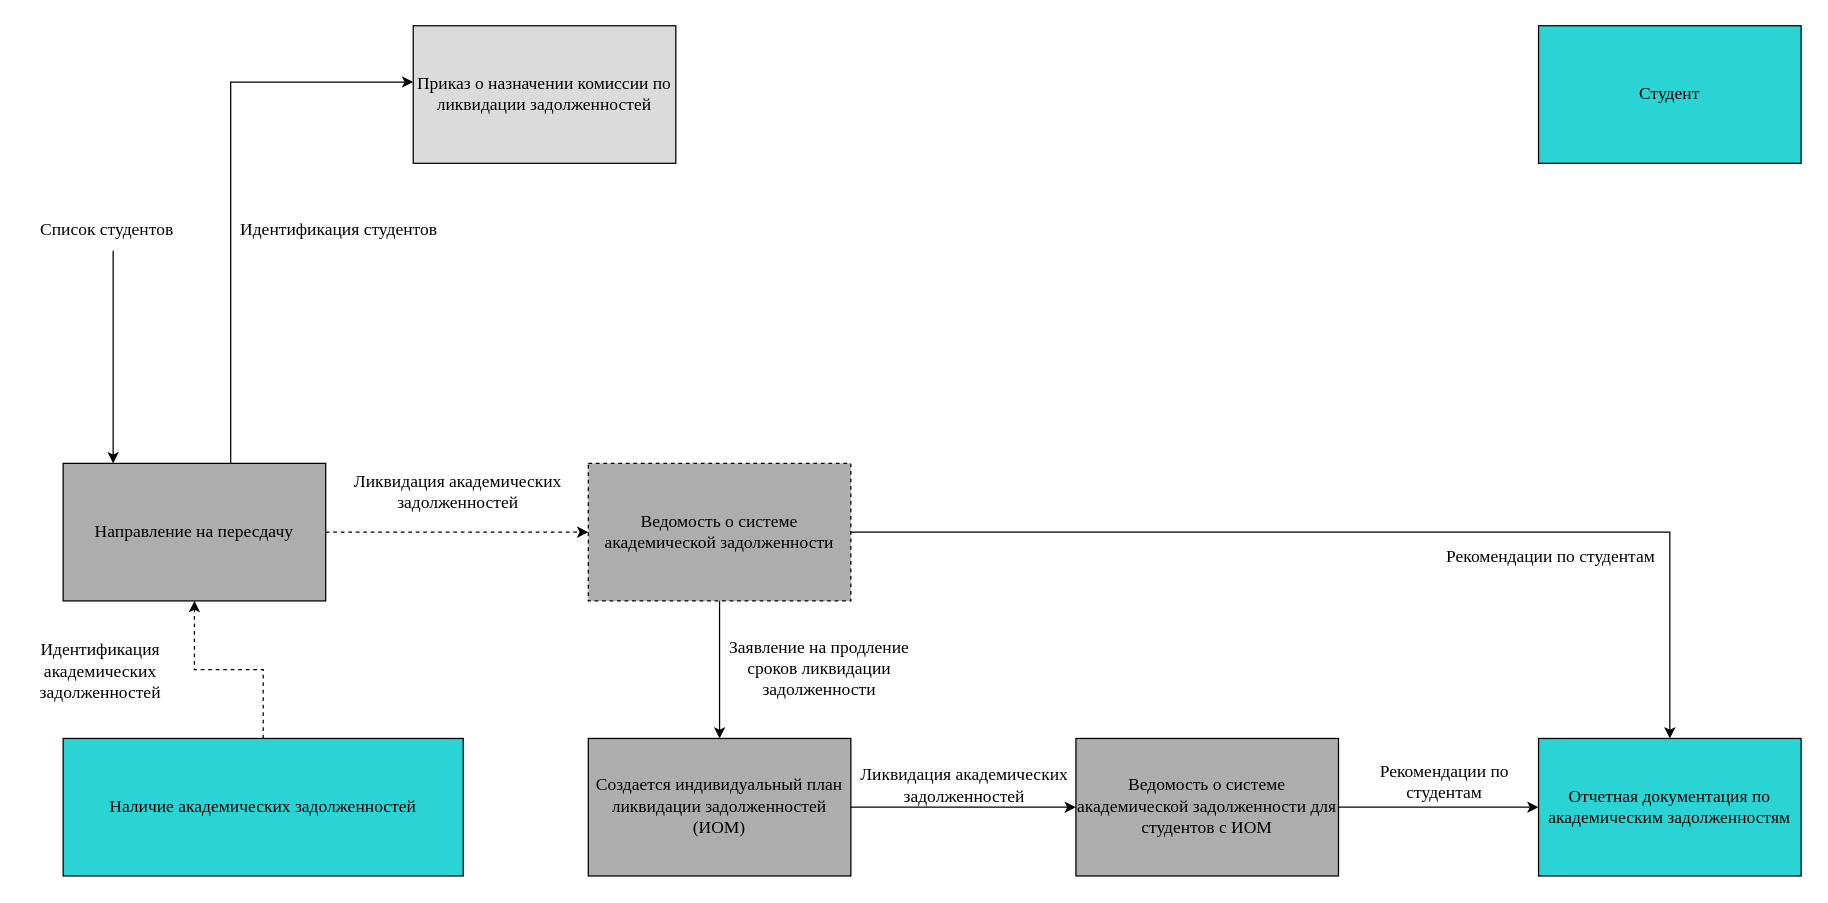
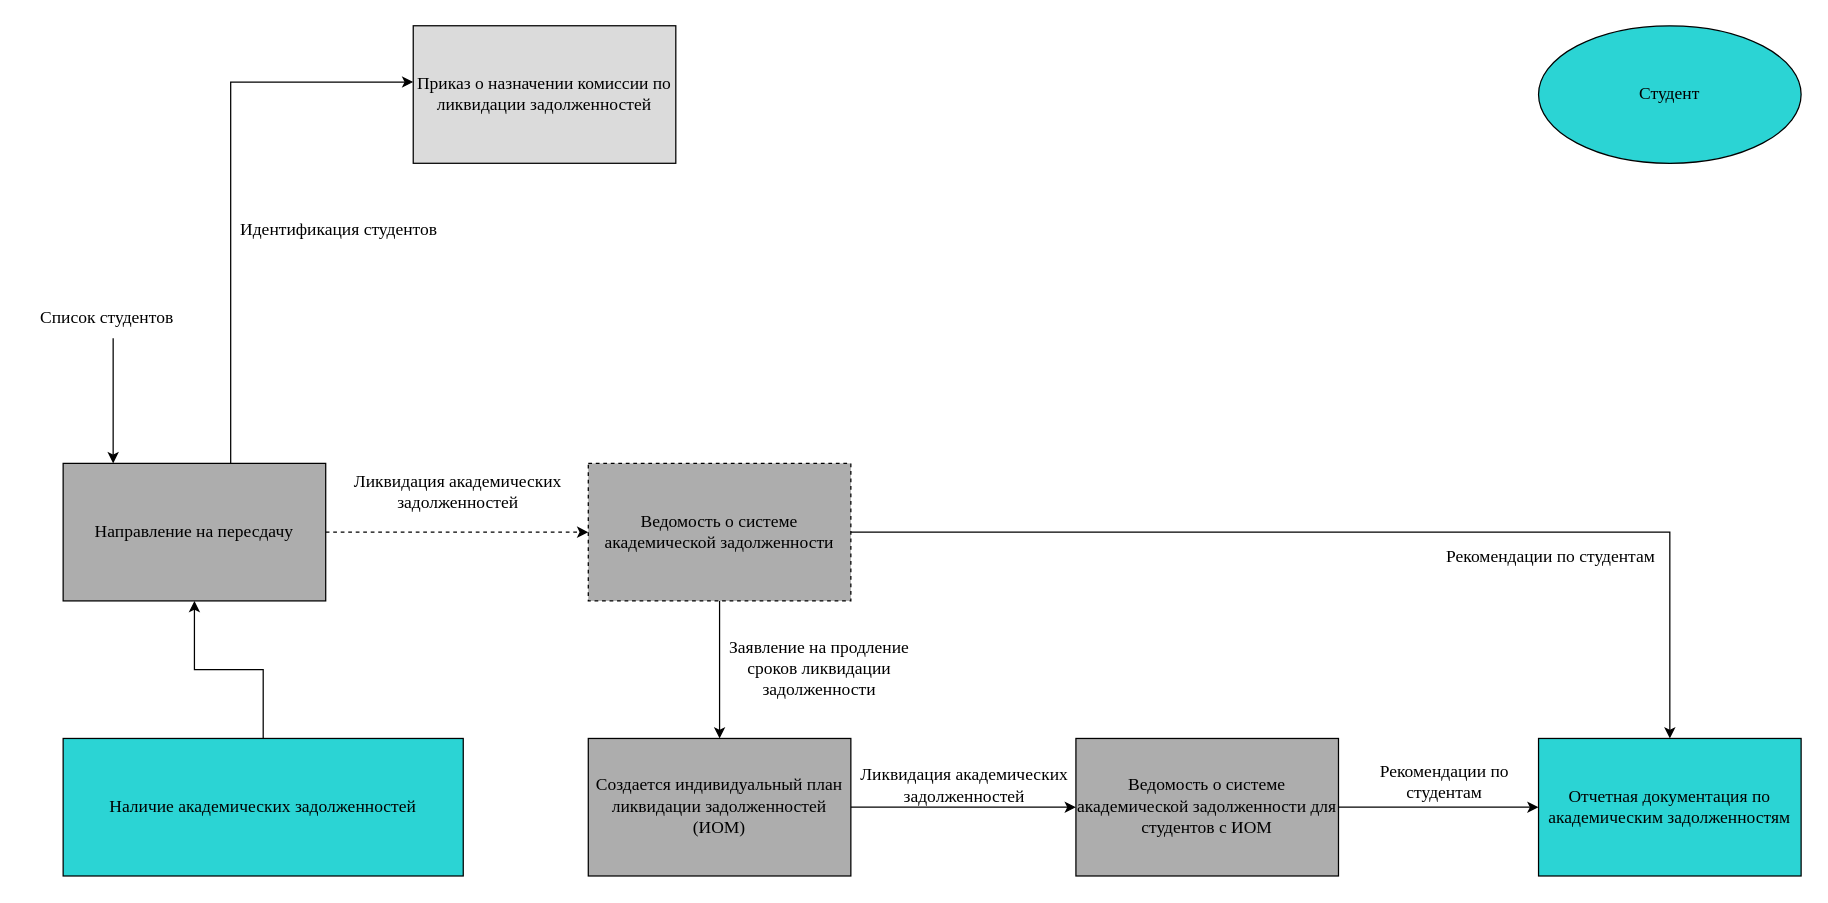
- <mxCell id="2" value="&lt;font style=&quot;font-size: 14px;&quot; face=&quot;Times New Roman&quot;&gt;Студент&lt;/font&gt;" style="rounded=0;whiteSpace=wrap;html=1;fillColor=light-dark(#2BD4D4,var(--ge-dark-color, #121212));" parent="1" vertex="1"><mxGeometry x="1230" y="20" width="210" height="110" as="geometry" /></mxCell>
+ <mxCell id="2" value="&lt;font style=&quot;font-size: 14px;&quot; face=&quot;Times New Roman&quot;&gt;Студент&lt;/font&gt;" style="ellipse;whiteSpace=wrap;html=1;fillColor=light-dark(#2BD4D4,var(--ge-dark-color, #121212));" parent="1" vertex="1"><mxGeometry x="1230" y="20" width="210" height="110" as="geometry" /></mxCell>
- <mxCell id="20" value="&lt;div style=&quot;text-align: center;&quot;&gt;&lt;span style=&quot;background-color: transparent; font-size: 14px;&quot;&gt;&lt;font face=&quot;Times New Roman&quot;&gt;Список студентов&lt;/font&gt;&lt;/span&gt;&lt;/div&gt;" style="text;whiteSpace=wrap;html=1;" vertex="1" parent="1"><mxGeometry x="30" y="168" width="120" height="32" as="geometry" /></mxCell>
+ <mxCell id="20" value="&lt;div style=&quot;text-align: center;&quot;&gt;&lt;span style=&quot;background-color: transparent; font-size: 14px;&quot;&gt;&lt;font face=&quot;Times New Roman&quot;&gt;Список студентов&lt;/font&gt;&lt;/span&gt;&lt;/div&gt;" style="text;whiteSpace=wrap;html=1;" vertex="1" parent="1"><mxGeometry x="30" y="238" width="120" height="32" as="geometry" /></mxCell>
- <mxCell id="13" value="&lt;font face=&quot;Times New Roman&quot;&gt;&lt;span style=&quot;font-size: 14px;&quot;&gt;Идентификация академических задолженностей&lt;/span&gt;&lt;/font&gt;" style="text;whiteSpace=wrap;html=1;align=center;" parent="1" vertex="1"><mxGeometry x="20" y="505" width="120" height="60" as="geometry" /></mxCell>
- <mxCell id="8" style="edgeStyle=orthogonalEdgeStyle;rounded=0;orthogonalLoop=1;jettySize=auto;html=1;entryX=0.5;entryY=1;entryDx=0;entryDy=0;dashed=1;" parent="1" source="9" target="4" edge="1"><mxGeometry relative="1" as="geometry" /></mxCell>
+ <mxCell id="8" style="edgeStyle=orthogonalEdgeStyle;rounded=0;orthogonalLoop=1;jettySize=auto;html=1;entryX=0.5;entryY=1;entryDx=0;entryDy=0;" parent="1" source="9" target="4" edge="1"><mxGeometry relative="1" as="geometry" /></mxCell>
